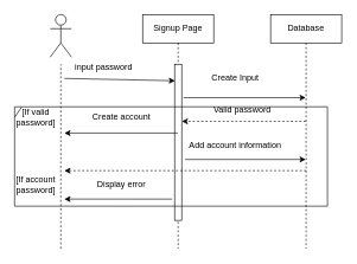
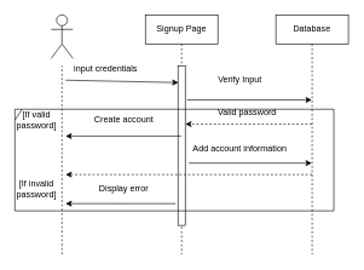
- <mxCell id="8" value="input password" style="text;html=1;align=center;verticalAlign=middle;resizable=0;points=[];autosize=1;strokeColor=none;fillColor=none;" parent="1" vertex="1"><mxGeometry x="90" y="80" width="110" height="30" as="geometry" /></mxCell>
+ <mxCell id="8" value="input credentials" style="text;html=1;align=center;verticalAlign=middle;resizable=0;points=[];autosize=1;strokeColor=none;fillColor=none;" parent="1" vertex="1"><mxGeometry x="90" y="80" width="110" height="30" as="geometry" /></mxCell>
- <mxCell id="11" value="Create Input" style="text;html=1;align=center;verticalAlign=middle;resizable=0;points=[];autosize=1;strokeColor=none;fillColor=none;" parent="1" vertex="1"><mxGeometry x="290" y="95" width="80" height="30" as="geometry" /></mxCell>
+ <mxCell id="11" value="Verify Input" style="text;html=1;align=center;verticalAlign=middle;resizable=0;points=[];autosize=1;strokeColor=none;fillColor=none;" parent="1" vertex="1"><mxGeometry x="290" y="95" width="80" height="30" as="geometry" /></mxCell>
- <mxCell id="21" value="[If account password]" style="text;html=1;strokeColor=none;fillColor=none;align=center;verticalAlign=middle;whiteSpace=wrap;rounded=0;" parent="1" vertex="1"><mxGeometry x="20" y="245" width="60" height="30" as="geometry" /></mxCell>
+ <mxCell id="21" value="[If invalid password]" style="text;html=1;strokeColor=none;fillColor=none;align=center;verticalAlign=middle;whiteSpace=wrap;rounded=0;" parent="1" vertex="1"><mxGeometry x="20" y="245" width="60" height="30" as="geometry" /></mxCell>
